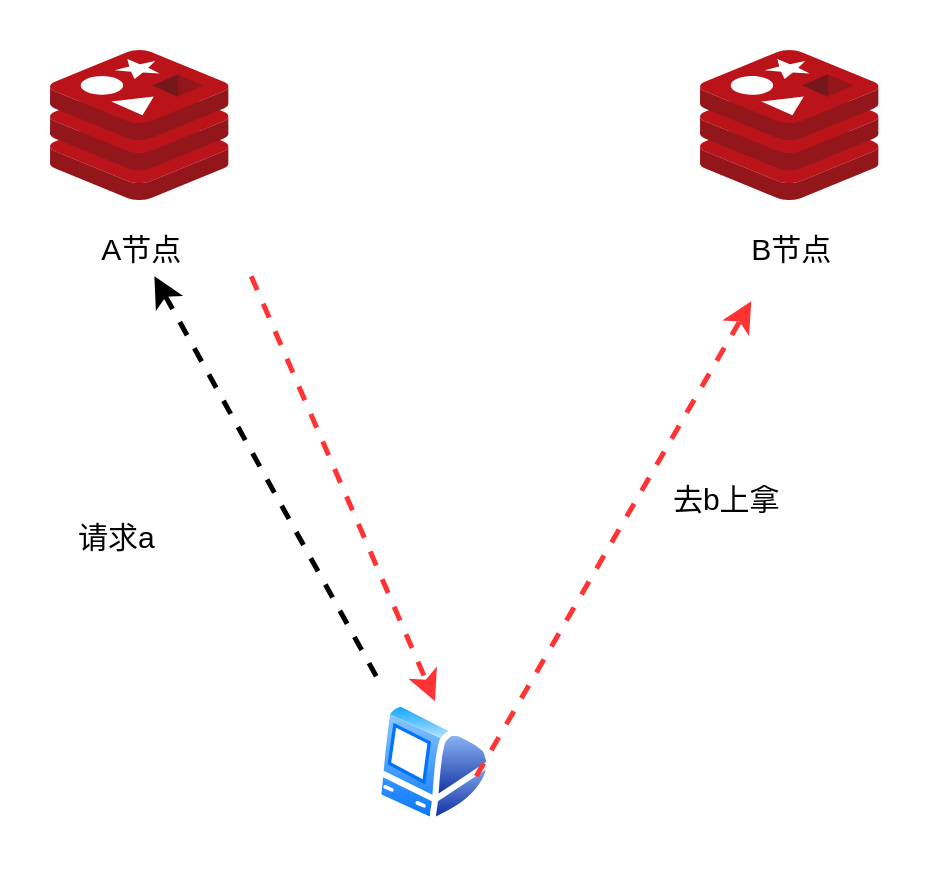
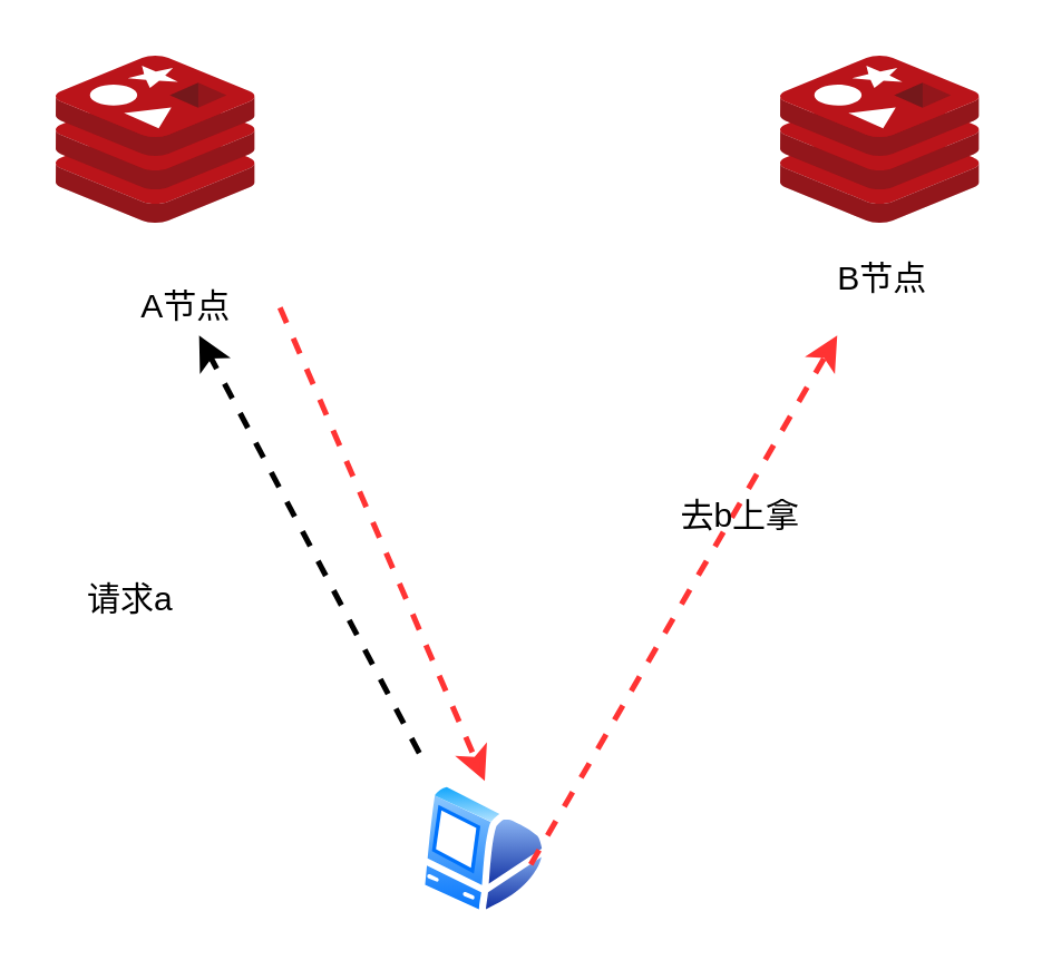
- <mxCell id="4" value="A节点" style="text;html=1;align=center;verticalAlign=middle;resizable=0;points=[];autosize=1;strokeColor=none;fillColor=none;" vertex="1" parent="1"><mxGeometry x="30.71" y="90" width="50" height="20" as="geometry" /></mxCell>
+ <mxCell id="4" value="A节点" style="text;html=1;align=center;verticalAlign=middle;resizable=0;points=[];autosize=1;strokeColor=none;fillColor=none;" vertex="1" parent="1"><mxGeometry x="40.71" y="100" width="50" height="20" as="geometry" /></mxCell>
- <mxCell id="11" value="去b上拿" style="text;html=1;align=center;verticalAlign=middle;resizable=0;points=[];autosize=1;strokeColor=none;fillColor=none;" vertex="1" parent="1"><mxGeometry x="260" y="190" width="60" height="20" as="geometry" /></mxCell>
+ <mxCell id="11" value="去b上拿" style="text;html=1;align=center;verticalAlign=middle;resizable=0;points=[];autosize=1;strokeColor=none;fillColor=none;" vertex="1" parent="1"><mxGeometry x="235" y="175" width="60" height="20" as="geometry" /></mxCell>
